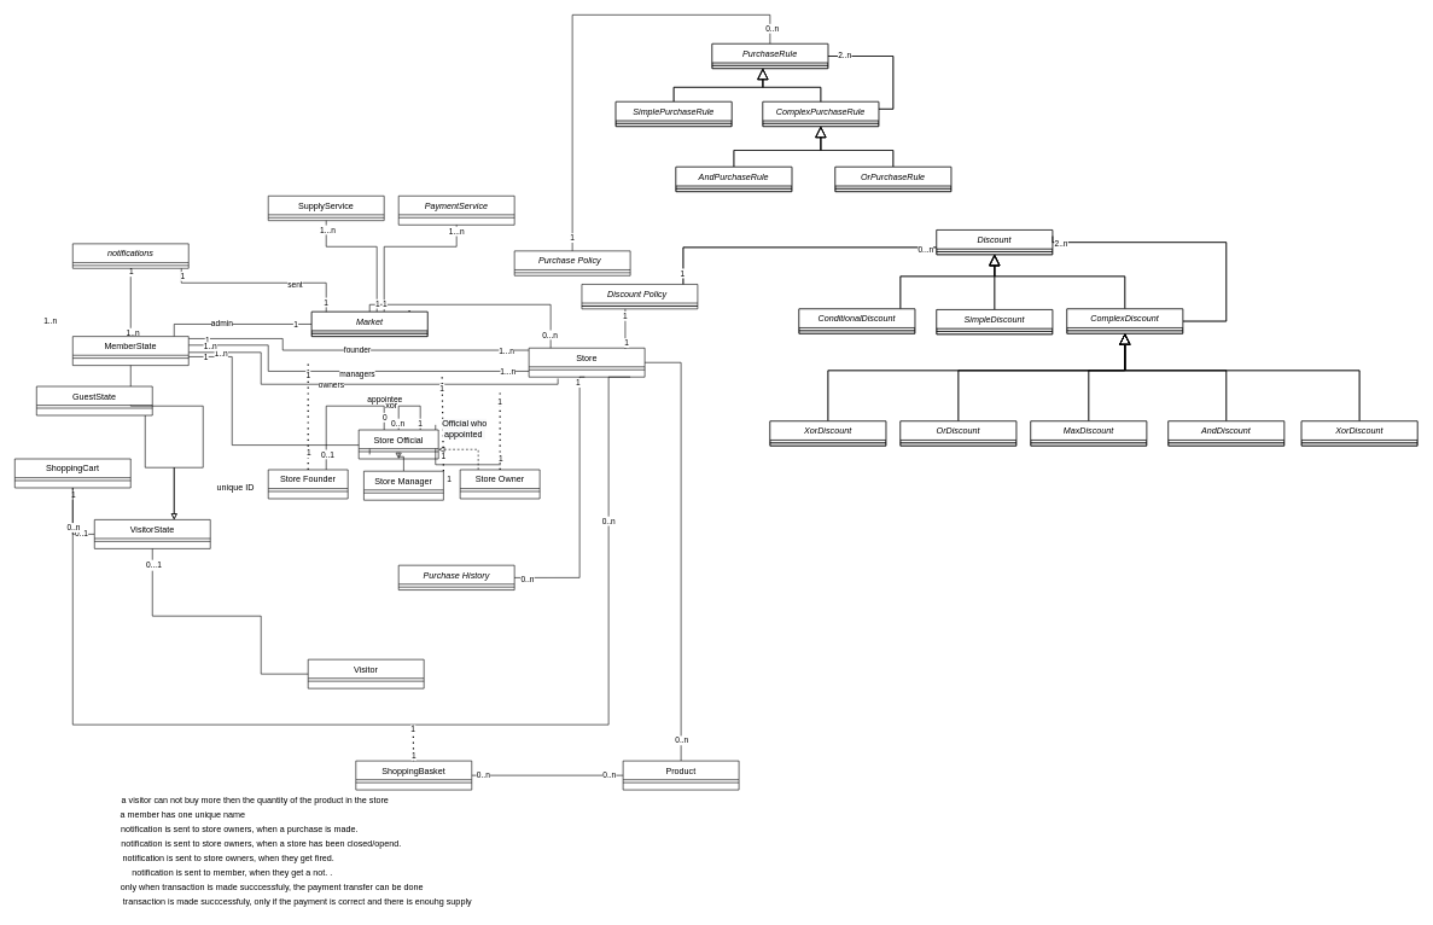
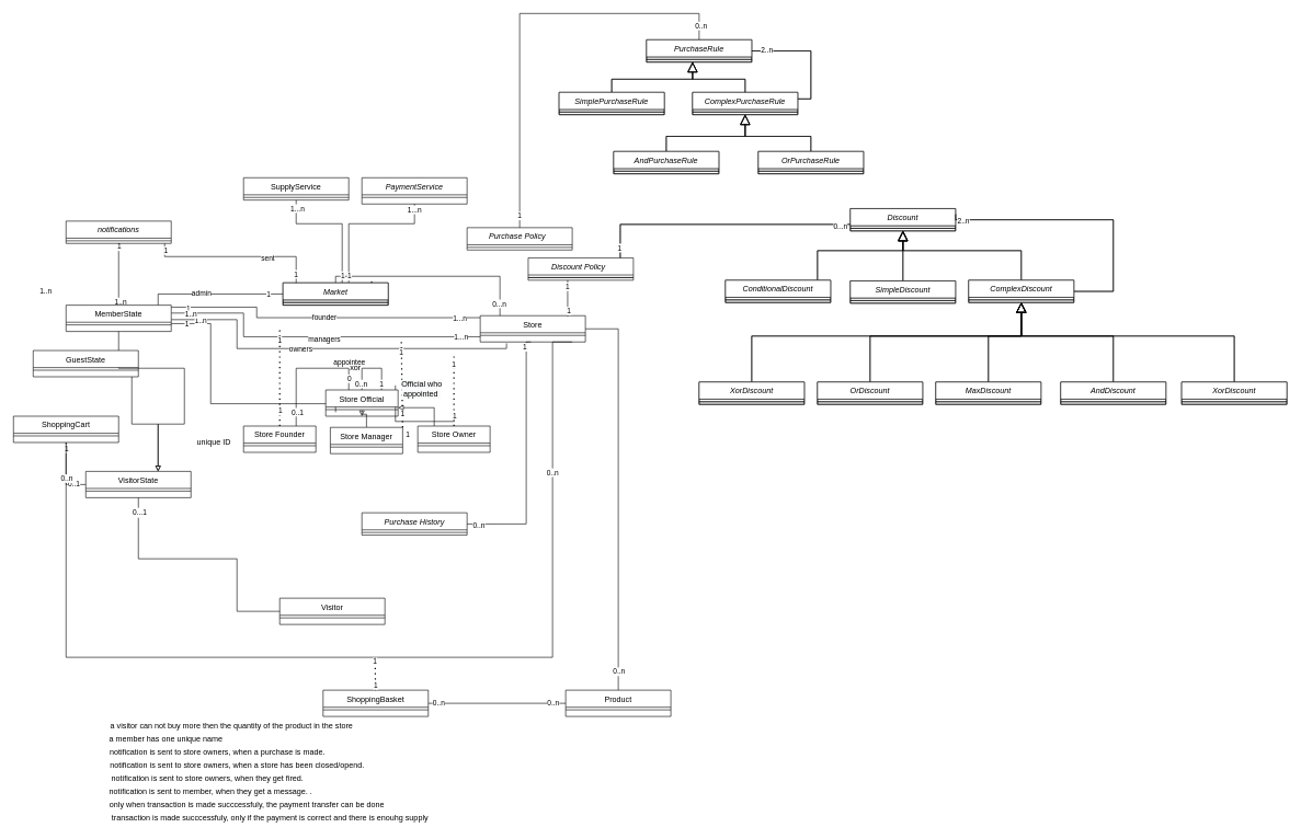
- <mxCell id="116" style="edgeStyle=orthogonalEdgeStyle;rounded=0;orthogonalLoop=1;jettySize=auto;html=1;endArrow=block;endFill=0;strokeWidth=1;dashed=1;" edge="1" parent="1" source="98" target="108"><mxGeometry relative="1" as="geometry"><mxPoint x="630" y="630" as="targetPoint" /><mxPoint x="560" y="660" as="sourcePoint" /><Array as="points"><mxPoint x="660" y="620" /></Array></mxGeometry></mxCell>
+ <mxCell id="116" style="edgeStyle=orthogonalEdgeStyle;rounded=0;orthogonalLoop=1;jettySize=auto;html=1;endArrow=block;endFill=0;strokeWidth=1;" edge="1" parent="1" source="98" target="108"><mxGeometry relative="1" as="geometry"><mxPoint x="630" y="630" as="targetPoint" /><mxPoint x="560" y="660" as="sourcePoint" /><Array as="points"><mxPoint x="660" y="620" /></Array></mxGeometry></mxCell>
- <mxCell id="81" value="notification is sent to member, when they get a not. ." style="text;html=1;align=center;verticalAlign=middle;resizable=0;points=[];autosize=1;strokeColor=none;fillColor=none;" parent="1" vertex="1"><mxGeometry x="160" y="1195" width="320" height="20" as="geometry" /></mxCell>
+ <mxCell id="81" value="notification is sent to member, when they get a message. ." style="text;html=1;align=center;verticalAlign=middle;resizable=0;points=[];autosize=1;strokeColor=none;fillColor=none;" parent="1" vertex="1"><mxGeometry x="160" y="1195" width="320" height="20" as="geometry" /></mxCell>
